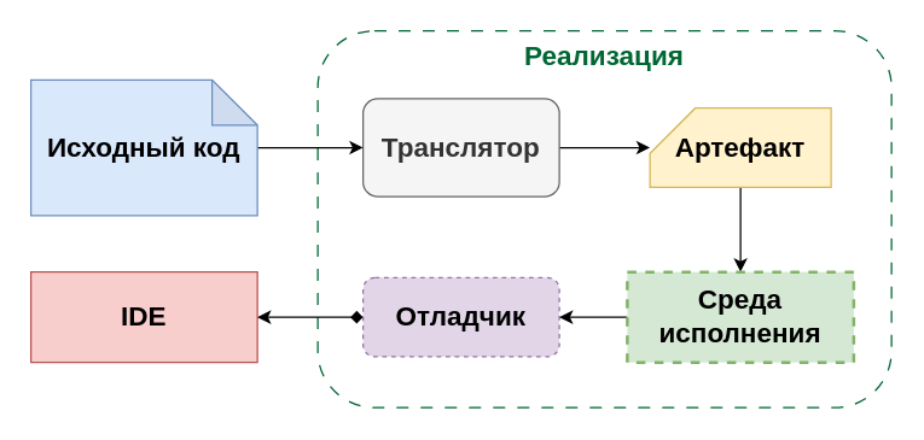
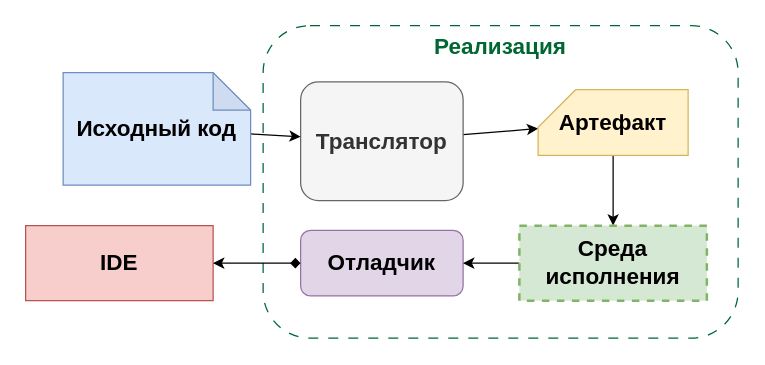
- <mxCell id="7" value="Исходный код" style="shape=note;whiteSpace=wrap;html=1;backgroundOutline=1;darkOpacity=0.05;fillColor=#dae8fc;strokeColor=#6c8ebf;fontSize=18;fontStyle=1" vertex="1" parent="1"><mxGeometry x="20" y="52.5" width="150" height="90" as="geometry" /></mxCell>
+ <mxCell id="7" value="Исходный код" style="shape=note;whiteSpace=wrap;html=1;backgroundOutline=1;darkOpacity=0.05;fillColor=#dae8fc;strokeColor=#6c8ebf;fontSize=18;fontStyle=1" vertex="1" parent="1"><mxGeometry x="50" y="57.5" width="150" height="90" as="geometry" /></mxCell>
- <mxCell id="5" value="Транслятор" style="rounded=1;whiteSpace=wrap;html=1;fontSize=18;fontStyle=1;fillColor=#f5f5f5;fontColor=#333333;strokeColor=#666666;" vertex="1" parent="1"><mxGeometry x="240" y="65" width="130" height="65" as="geometry" /></mxCell>
+ <mxCell id="5" value="Транслятор" style="rounded=1;whiteSpace=wrap;html=1;fontSize=18;fontStyle=1;fillColor=#f5f5f5;fontColor=#333333;strokeColor=#666666;" vertex="1" parent="1"><mxGeometry x="240" y="65" width="130" height="95" as="geometry" /></mxCell>
- <mxCell id="10" value="Отладчик" style="rounded=1;whiteSpace=wrap;html=1;fontSize=18;fontStyle=1;fillColor=#e1d5e7;strokeColor=#9673a6;dashed=1;" vertex="1" parent="1"><mxGeometry x="240" y="183.75" width="130" height="52.5" as="geometry" /></mxCell>
+ <mxCell id="10" value="Отладчик" style="rounded=1;whiteSpace=wrap;html=1;fontSize=18;fontStyle=1;fillColor=#e1d5e7;strokeColor=#9673a6;" vertex="1" parent="1"><mxGeometry x="240" y="183.75" width="130" height="52.5" as="geometry" /></mxCell>
